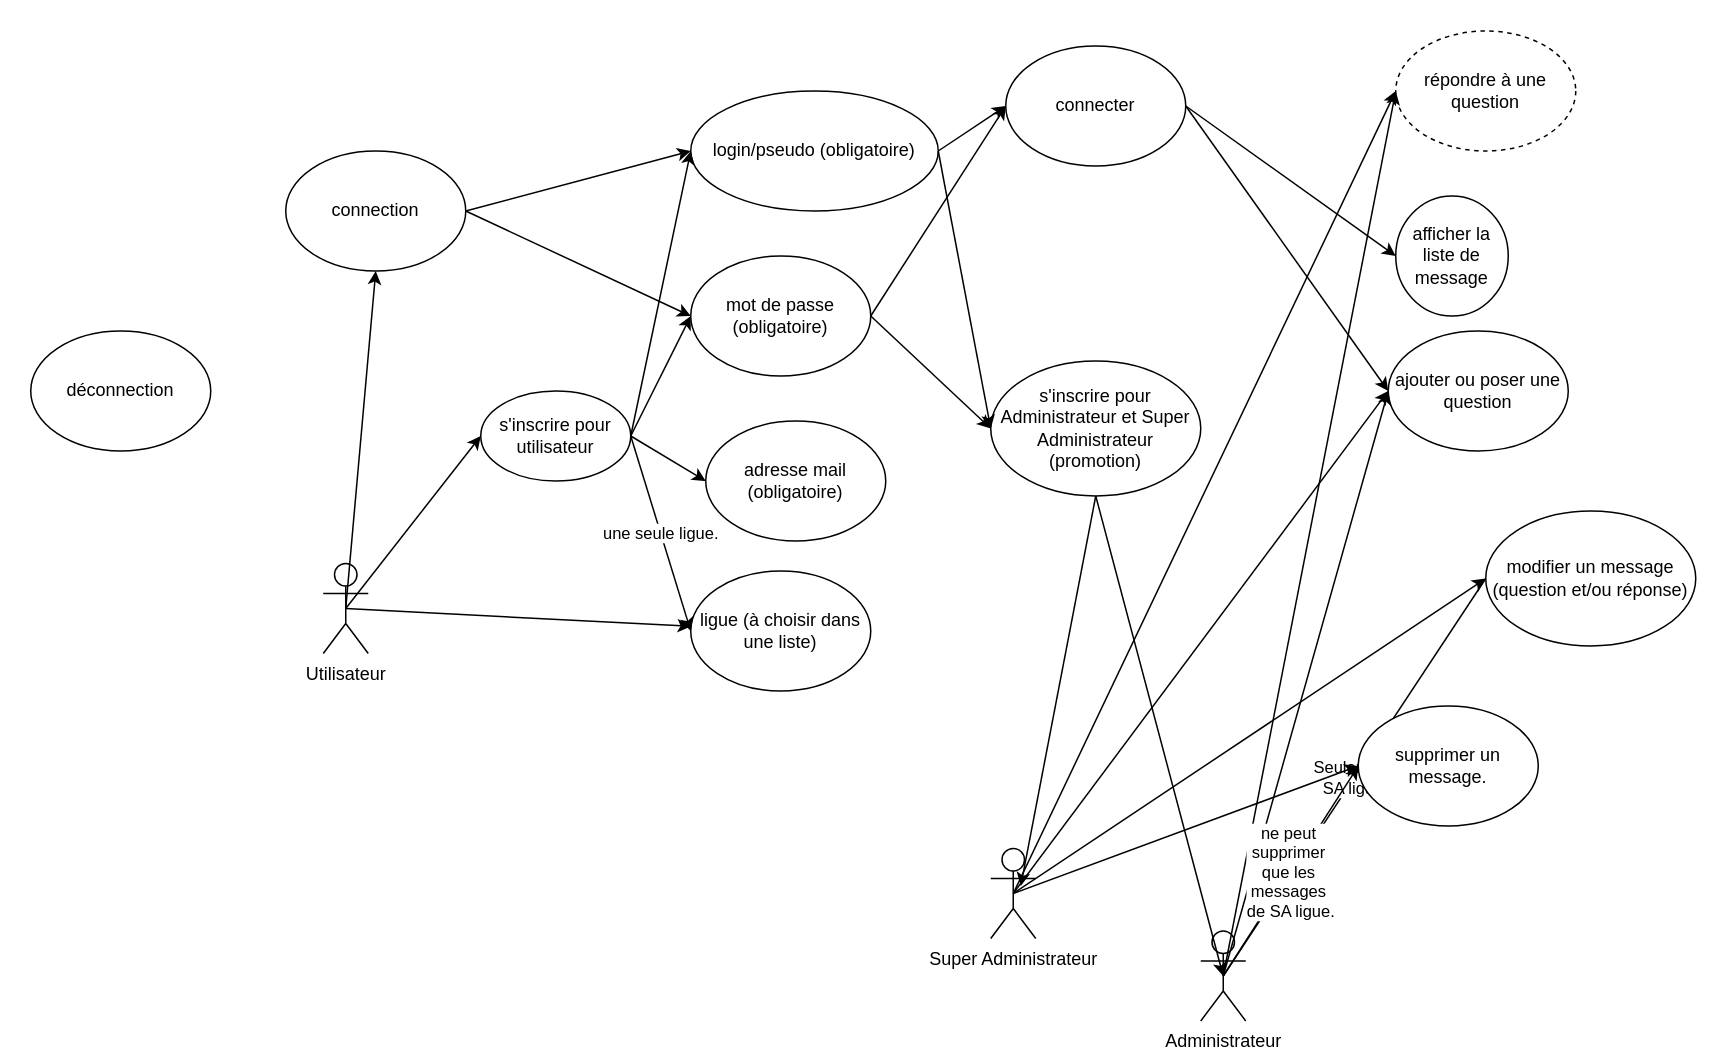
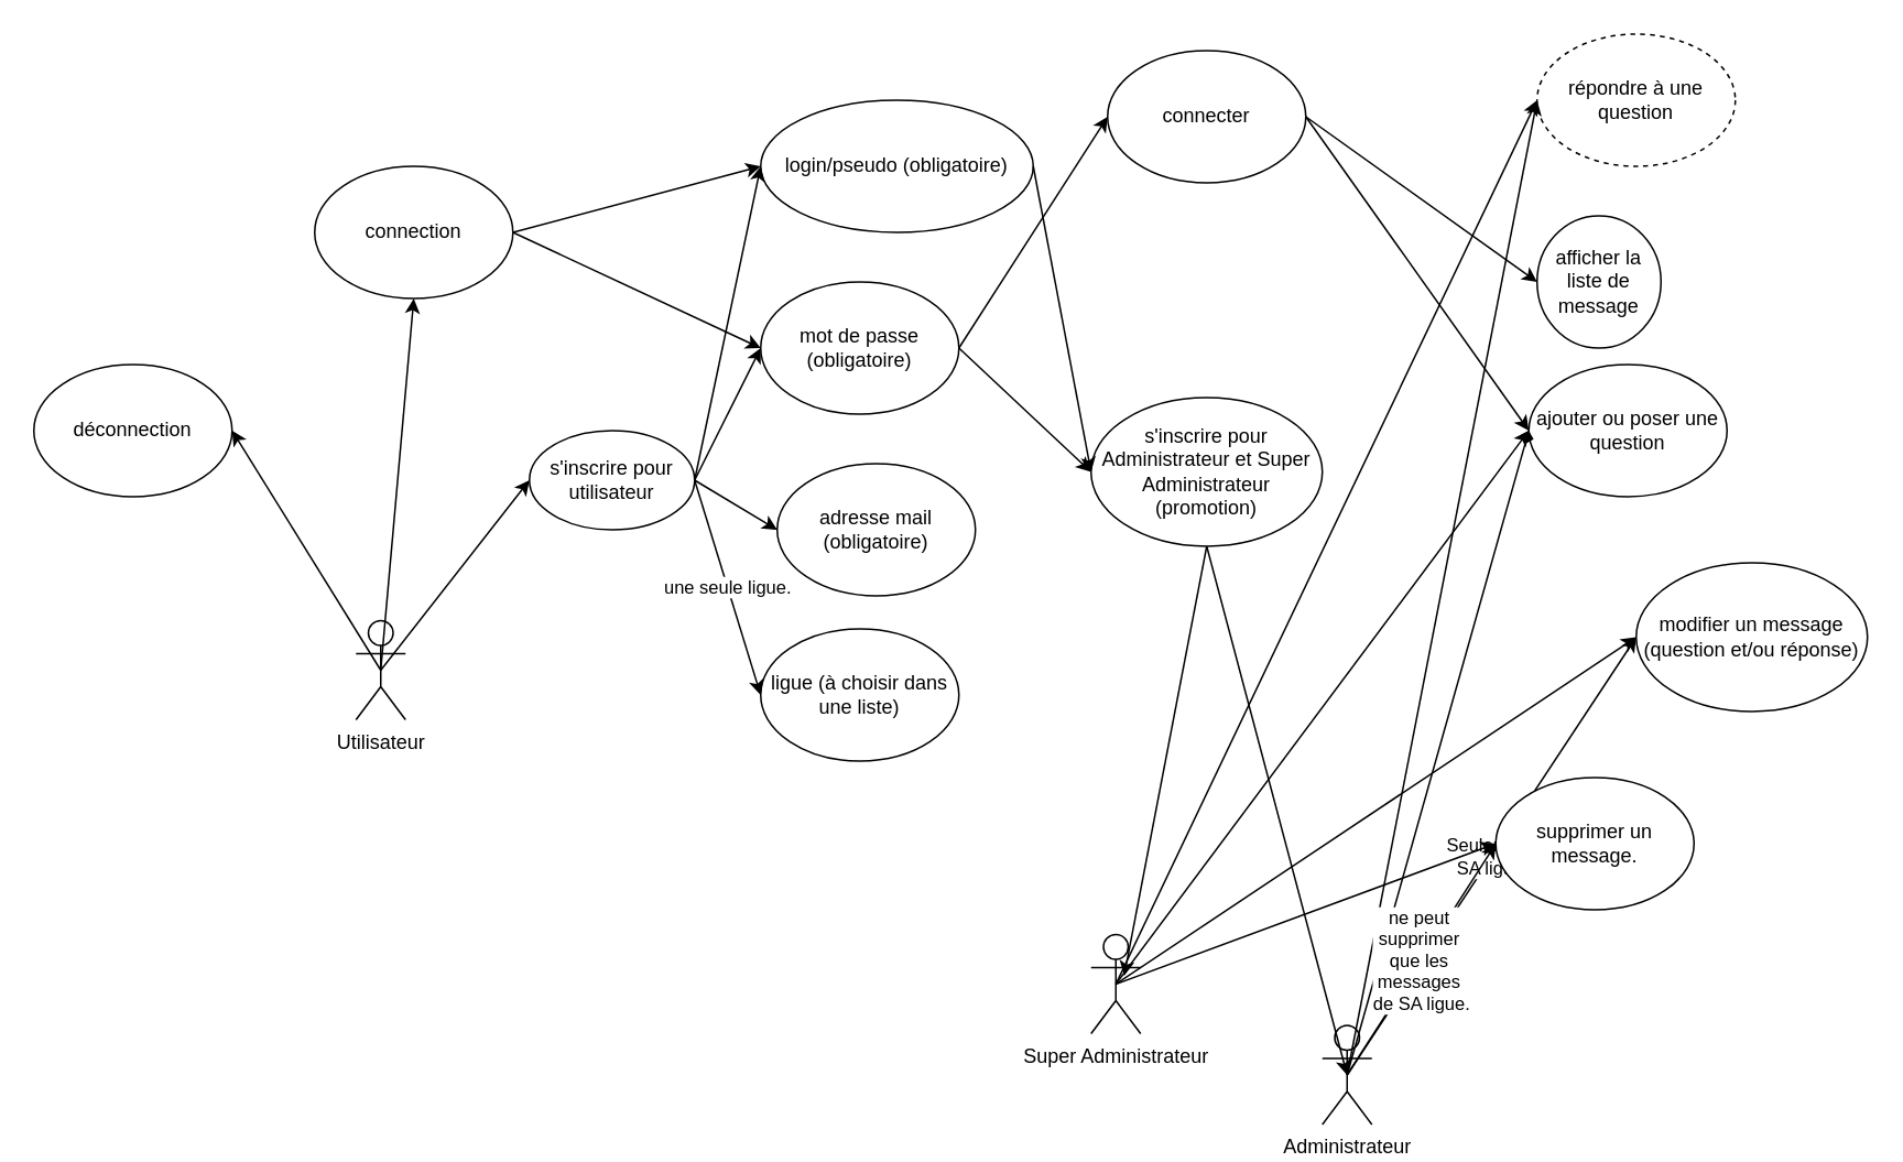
- <mxCell id="17" value="" style="endArrow=classic;html=1;rounded=0;exitX=1;exitY=0.5;exitDx=0;exitDy=0;entryX=0;entryY=0.5;entryDx=0;entryDy=0;" edge="1" parent="1" source="7" target="16"><mxGeometry width="50" height="50" relative="1" as="geometry"><mxPoint x="480" y="300" as="sourcePoint" /><mxPoint x="530" y="250" as="targetPoint" /></mxGeometry></mxCell>
- <mxCell id="32" value="" style="endArrow=classic;html=1;rounded=0;exitX=0.5;exitY=0.5;exitDx=0;exitDy=0;exitPerimeter=0;entryX=0;entryY=0.5;entryDx=0;entryDy=0;" edge="1" parent="1" source="25" target="23"><mxGeometry width="50" height="50" relative="1" as="geometry"><mxPoint x="690" y="210" as="sourcePoint" /><mxPoint x="740" y="160" as="targetPoint" /></mxGeometry></mxCell>
+ <mxCell id="32" value="" style="endArrow=diamond;html=1;rounded=0;exitX=0.5;exitY=0.5;exitDx=0;exitDy=0;exitPerimeter=0;entryX=0;entryY=0.5;entryDx=0;entryDy=0;" edge="1" parent="1" source="25" target="23"><mxGeometry width="50" height="50" relative="1" as="geometry"><mxPoint x="690" y="210" as="sourcePoint" /><mxPoint x="740" y="160" as="targetPoint" /></mxGeometry></mxCell>
- <mxCell id="33" value="" style="endArrow=none;html=1;rounded=0;exitX=0.5;exitY=0.5;exitDx=0;exitDy=0;exitPerimeter=0;entryX=0;entryY=0.5;entryDx=0;entryDy=0;" edge="1" parent="1" source="25" target="28"><mxGeometry relative="1" as="geometry"><mxPoint x="660" y="190" as="sourcePoint" /><mxPoint x="760" y="190" as="targetPoint" /></mxGeometry></mxCell>
+ <mxCell id="33" value="" style="endArrow=classic;html=1;rounded=0;exitX=0.5;exitY=0.5;exitDx=0;exitDy=0;exitPerimeter=0;entryX=0;entryY=0.5;entryDx=0;entryDy=0;" edge="1" parent="1" source="25" target="28"><mxGeometry relative="1" as="geometry"><mxPoint x="660" y="190" as="sourcePoint" /><mxPoint x="760" y="190" as="targetPoint" /></mxGeometry></mxCell>
- <mxCell id="20" value="" style="endArrow=classic;html=1;rounded=0;exitX=0.5;exitY=0.5;exitDx=0;exitDy=0;exitPerimeter=0;" edge="1" parent="1" source="2" target="5"><mxGeometry width="50" height="50" relative="1" as="geometry"><mxPoint x="240" y="280" as="sourcePoint" /><mxPoint x="530" y="250" as="targetPoint" /></mxGeometry></mxCell>
+ <mxCell id="20" value="" style="endArrow=classic;html=1;rounded=0;entryX=1;entryY=0.5;entryDx=0;entryDy=0;exitX=0.5;exitY=0.5;exitDx=0;exitDy=0;exitPerimeter=0;" edge="1" parent="1" source="2" target="19"><mxGeometry width="50" height="50" relative="1" as="geometry"><mxPoint x="240" y="280" as="sourcePoint" /><mxPoint x="530" y="250" as="targetPoint" /></mxGeometry></mxCell>
